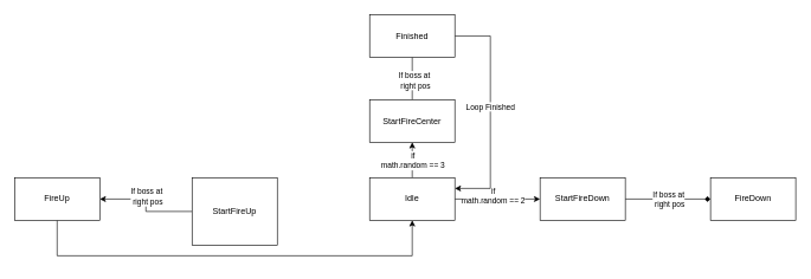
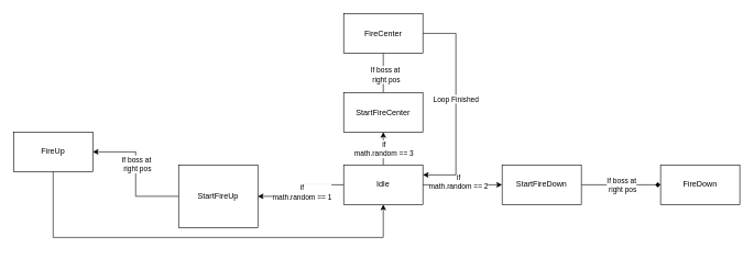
- <mxCell id="22" value="Finished" style="rounded=0;whiteSpace=wrap;html=1;" parent="1" vertex="1"><mxGeometry x="520" y="20" width="120" height="60" as="geometry" /></mxCell>
+ <mxCell id="22" value="FireCenter" style="rounded=0;whiteSpace=wrap;html=1;" parent="1" vertex="1"><mxGeometry x="520" y="20" width="120" height="60" as="geometry" /></mxCell>
- <mxCell id="12" value="FireUp" style="rounded=0;whiteSpace=wrap;html=1;" parent="1" vertex="1"><mxGeometry x="20" y="250" width="120" height="60" as="geometry" /></mxCell>
+ <mxCell id="12" value="FireUp" style="rounded=0;whiteSpace=wrap;html=1;" parent="1" vertex="1"><mxGeometry x="20" y="200" width="120" height="60" as="geometry" /></mxCell>
+ <mxCell id="2" style="edgeStyle=orthogonalEdgeStyle;rounded=0;orthogonalLoop=1;jettySize=auto;html=1;entryX=1;entryY=0.5;entryDx=0;entryDy=0;" parent="1" source="7" target="10" edge="1"><mxGeometry relative="1" as="geometry" /></mxCell>
+ <mxCell id="3" value="&lt;div&gt;if&lt;/div&gt;&lt;div&gt;math.random == 1&lt;/div&gt;" style="edgeLabel;html=1;align=center;verticalAlign=middle;resizable=0;points=[];" parent="2" vertex="1" connectable="0"><mxGeometry x="0.04" y="1" relative="1" as="geometry"><mxPoint y="-1" as="offset" /></mxGeometry></mxCell>
